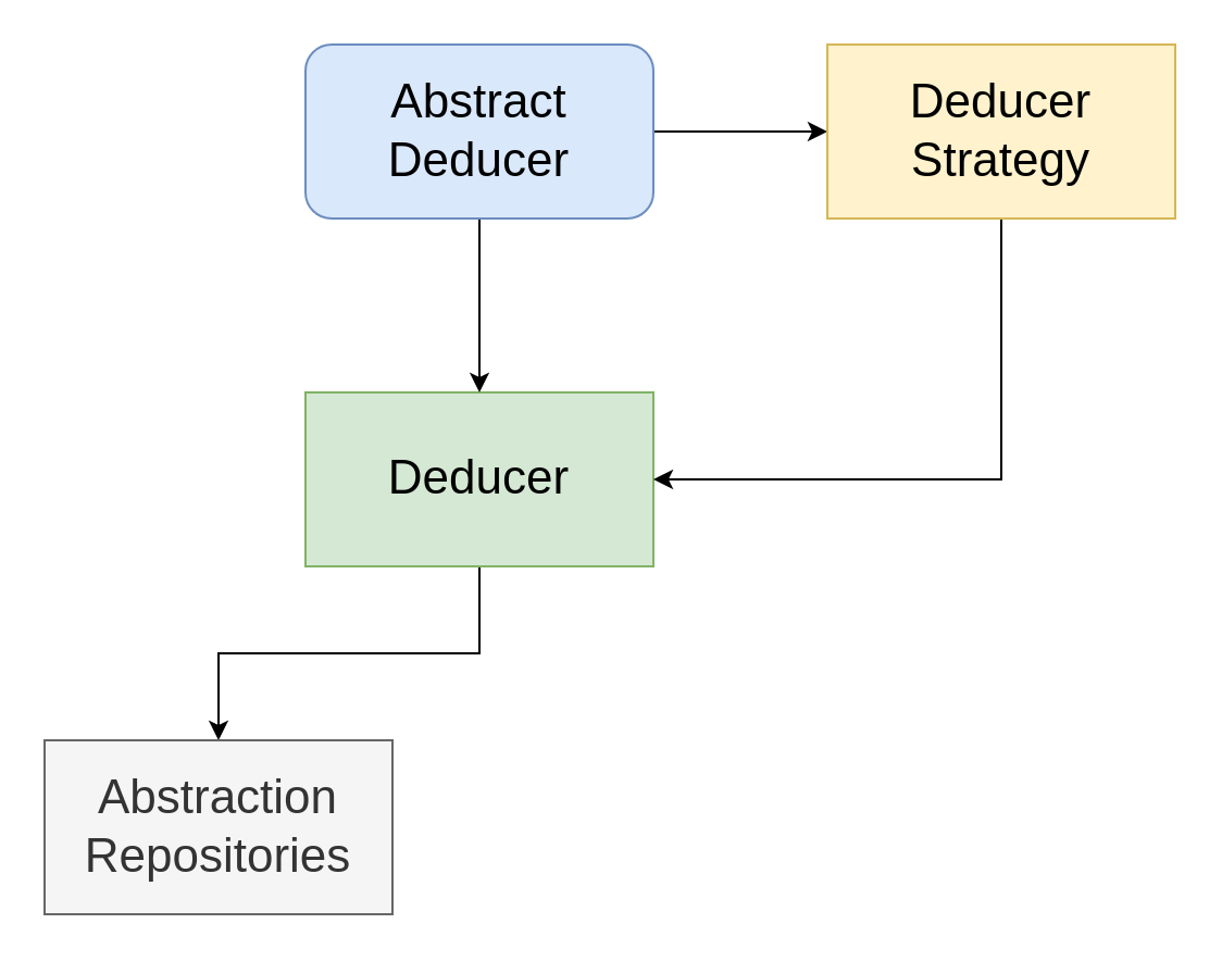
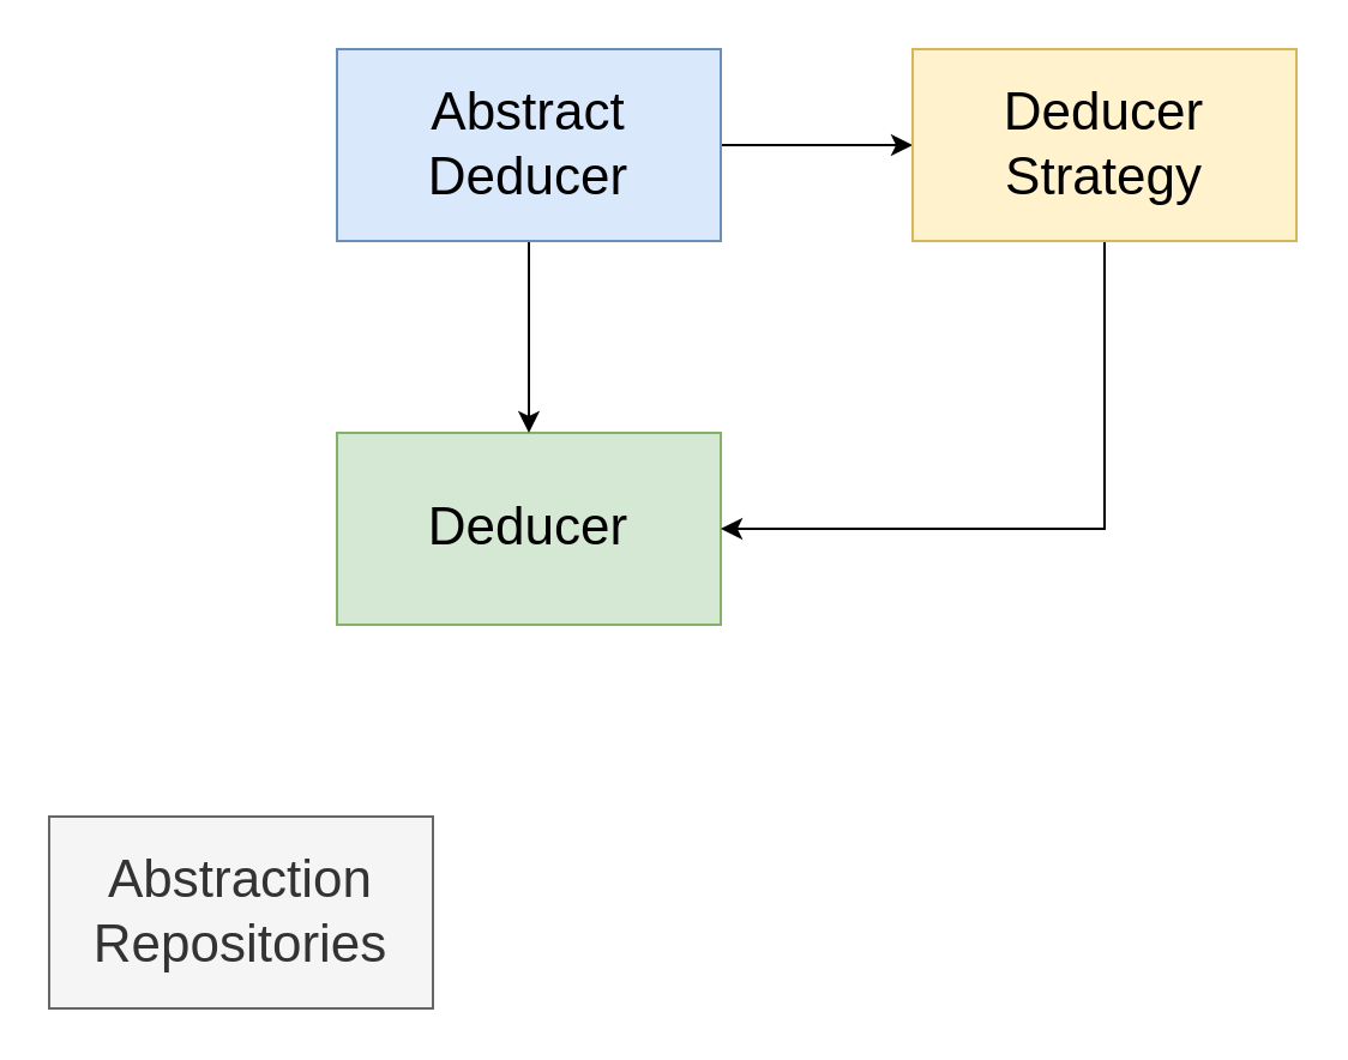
- <mxCell id="7" value="Abstract Deducer" style="whiteSpace=wrap;html=1;fontSize=22;fillColor=#dae8fc;strokeColor=#6c8ebf;rounded=1;" parent="1" vertex="1"><mxGeometry x="140" y="20" width="160" height="80" as="geometry" /></mxCell>
+ <mxCell id="7" value="Abstract Deducer" style="rounded=0;whiteSpace=wrap;html=1;fontSize=22;fillColor=#dae8fc;strokeColor=#6c8ebf;" parent="1" vertex="1"><mxGeometry x="140" y="20" width="160" height="80" as="geometry" /></mxCell>
- <mxCell id="2" style="edgeStyle=orthogonalEdgeStyle;rounded=0;orthogonalLoop=1;jettySize=auto;html=1;exitX=0.5;exitY=1;exitDx=0;exitDy=0;entryX=0.5;entryY=0;entryDx=0;entryDy=0;" parent="1" source="3" target="4" edge="1"><mxGeometry relative="1" as="geometry" /></mxCell>
